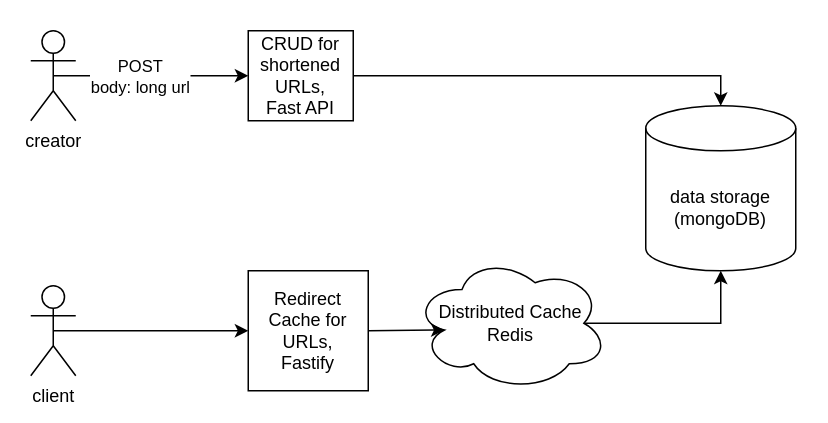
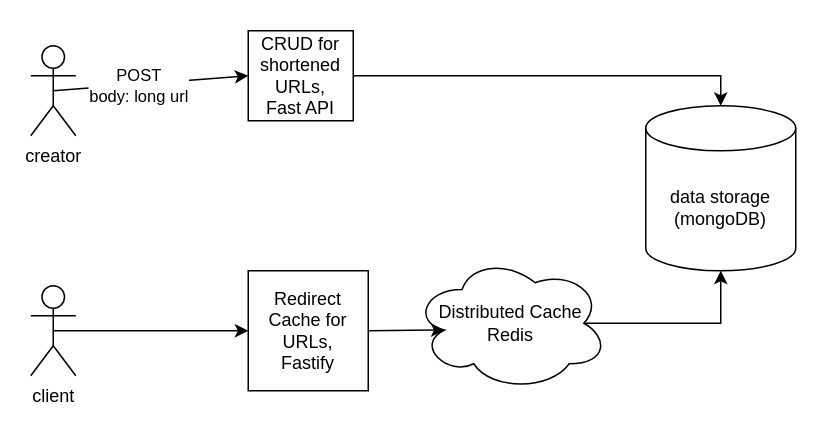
- <mxCell id="2" value="creator" style="shape=umlActor;verticalLabelPosition=bottom;verticalAlign=top;html=1;outlineConnect=0;" vertex="1" parent="1"><mxGeometry x="20" y="20" width="30" height="60" as="geometry" /></mxCell>
+ <mxCell id="2" value="creator" style="shape=umlActor;verticalLabelPosition=bottom;verticalAlign=top;html=1;outlineConnect=0;" vertex="1" parent="1"><mxGeometry x="20" y="30" width="30" height="60" as="geometry" /></mxCell>
